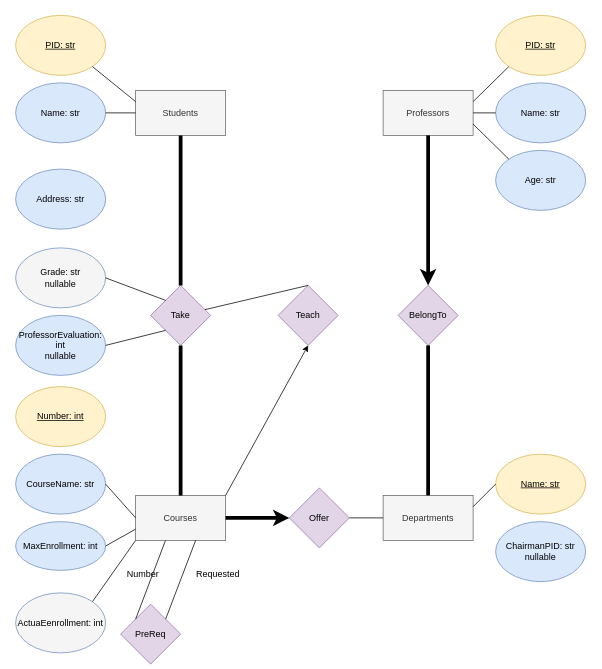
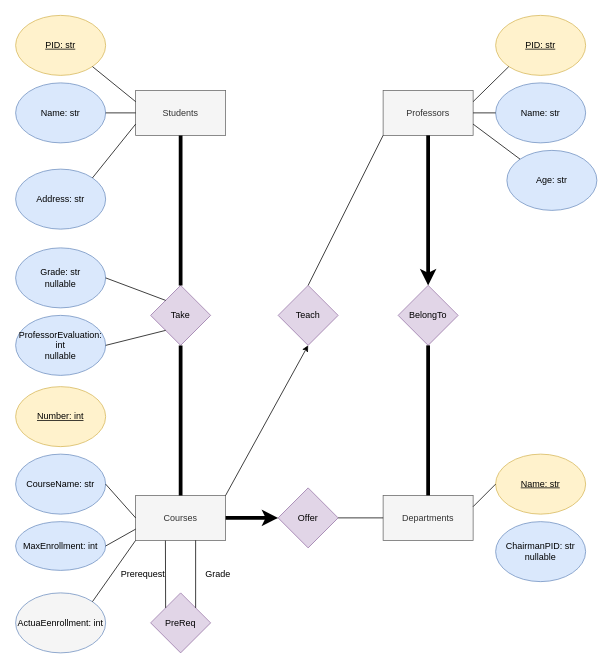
+ <mxCell id="20" value="" style="endArrow=none;html=1;rounded=0;exitX=1;exitY=0;exitDx=0;exitDy=0;entryX=0;entryY=0.75;entryDx=0;entryDy=0;" parent="1" source="5" target="2" edge="1"><mxGeometry width="50" height="50" relative="1" as="geometry"><mxPoint x="320" y="410" as="sourcePoint" /><mxPoint x="370" y="360" as="targetPoint" /></mxGeometry></mxCell>
- <mxCell id="10" value="Age: str" style="ellipse;whiteSpace=wrap;html=1;fillColor=#dae8fc;strokeColor=#6c8ebf;" parent="1" vertex="1"><mxGeometry x="660" y="200" width="120" height="80" as="geometry" /></mxCell>
+ <mxCell id="10" value="Age: str" style="ellipse;whiteSpace=wrap;html=1;fillColor=#dae8fc;strokeColor=#6c8ebf;" parent="1" vertex="1"><mxGeometry x="675" y="200" width="120" height="80" as="geometry" /></mxCell>
- <mxCell id="45" value="Grade: str&lt;br&gt;nullable" style="ellipse;whiteSpace=wrap;html=1;fillColor=#f5f5f5;strokeColor=#6c8ebf;" parent="1" vertex="1"><mxGeometry x="20" y="330" width="120" height="80" as="geometry" /></mxCell>
+ <mxCell id="45" value="Grade: str&lt;br&gt;nullable" style="ellipse;whiteSpace=wrap;html=1;fillColor=#dae8fc;strokeColor=#6c8ebf;" parent="1" vertex="1"><mxGeometry x="20" y="330" width="120" height="80" as="geometry" /></mxCell>
- <mxCell id="37" value="" style="endArrow=none;html=1;rounded=0;exitX=0.5;exitY=0;exitDx=0;exitDy=0;" parent="1" source="35" target="32" edge="1"><mxGeometry width="50" height="50" relative="1" as="geometry"><mxPoint x="360" y="610" as="sourcePoint" /><mxPoint x="410" y="560" as="targetPoint" /></mxGeometry></mxCell>
+ <mxCell id="37" value="" style="endArrow=none;html=1;rounded=0;entryX=0;entryY=1;entryDx=0;entryDy=0;exitX=0.5;exitY=0;exitDx=0;exitDy=0;" parent="1" source="35" target="6" edge="1"><mxGeometry width="50" height="50" relative="1" as="geometry"><mxPoint x="360" y="610" as="sourcePoint" /><mxPoint x="410" y="560" as="targetPoint" /></mxGeometry></mxCell>
- <mxCell id="30" value="Offer" style="rhombus;whiteSpace=wrap;html=1;fillColor=#e1d5e7;strokeColor=#9673a6;" parent="1" vertex="1"><mxGeometry x="385" y="650" width="80" height="80" as="geometry" /></mxCell>
+ <mxCell id="30" value="Offer" style="rhombus;whiteSpace=wrap;html=1;fillColor=#e1d5e7;strokeColor=#9673a6;" parent="1" vertex="1"><mxGeometry x="370" y="650" width="80" height="80" as="geometry" /></mxCell>
- <mxCell id="43" value="Number" style="text;html=1;strokeColor=none;fillColor=none;align=center;verticalAlign=middle;whiteSpace=wrap;rounded=0;" parent="1" vertex="1"><mxGeometry x="160" y="750" width="60" height="30" as="geometry" /></mxCell>
+ <mxCell id="43" value="Prerequest" style="text;html=1;strokeColor=none;fillColor=none;align=center;verticalAlign=middle;whiteSpace=wrap;rounded=0;" parent="1" vertex="1"><mxGeometry x="160" y="750" width="60" height="30" as="geometry" /></mxCell>
- <mxCell id="44" value="Requested" style="text;html=1;strokeColor=none;fillColor=none;align=center;verticalAlign=middle;whiteSpace=wrap;rounded=0;" parent="1" vertex="1"><mxGeometry x="260" y="750" width="60" height="30" as="geometry" /></mxCell>
+ <mxCell id="44" value="Grade" style="text;html=1;strokeColor=none;fillColor=none;align=center;verticalAlign=middle;whiteSpace=wrap;rounded=0;" parent="1" vertex="1"><mxGeometry x="260" y="750" width="60" height="30" as="geometry" /></mxCell>
- <mxCell id="38" value="PreReq" style="rhombus;whiteSpace=wrap;html=1;fillColor=#e1d5e7;strokeColor=#9673a6;" parent="1" vertex="1"><mxGeometry x="160" y="805" width="80" height="80" as="geometry" /></mxCell>
+ <mxCell id="38" value="PreReq" style="rhombus;whiteSpace=wrap;html=1;fillColor=#e1d5e7;strokeColor=#9673a6;" parent="1" vertex="1"><mxGeometry x="200" y="790" width="80" height="80" as="geometry" /></mxCell>
